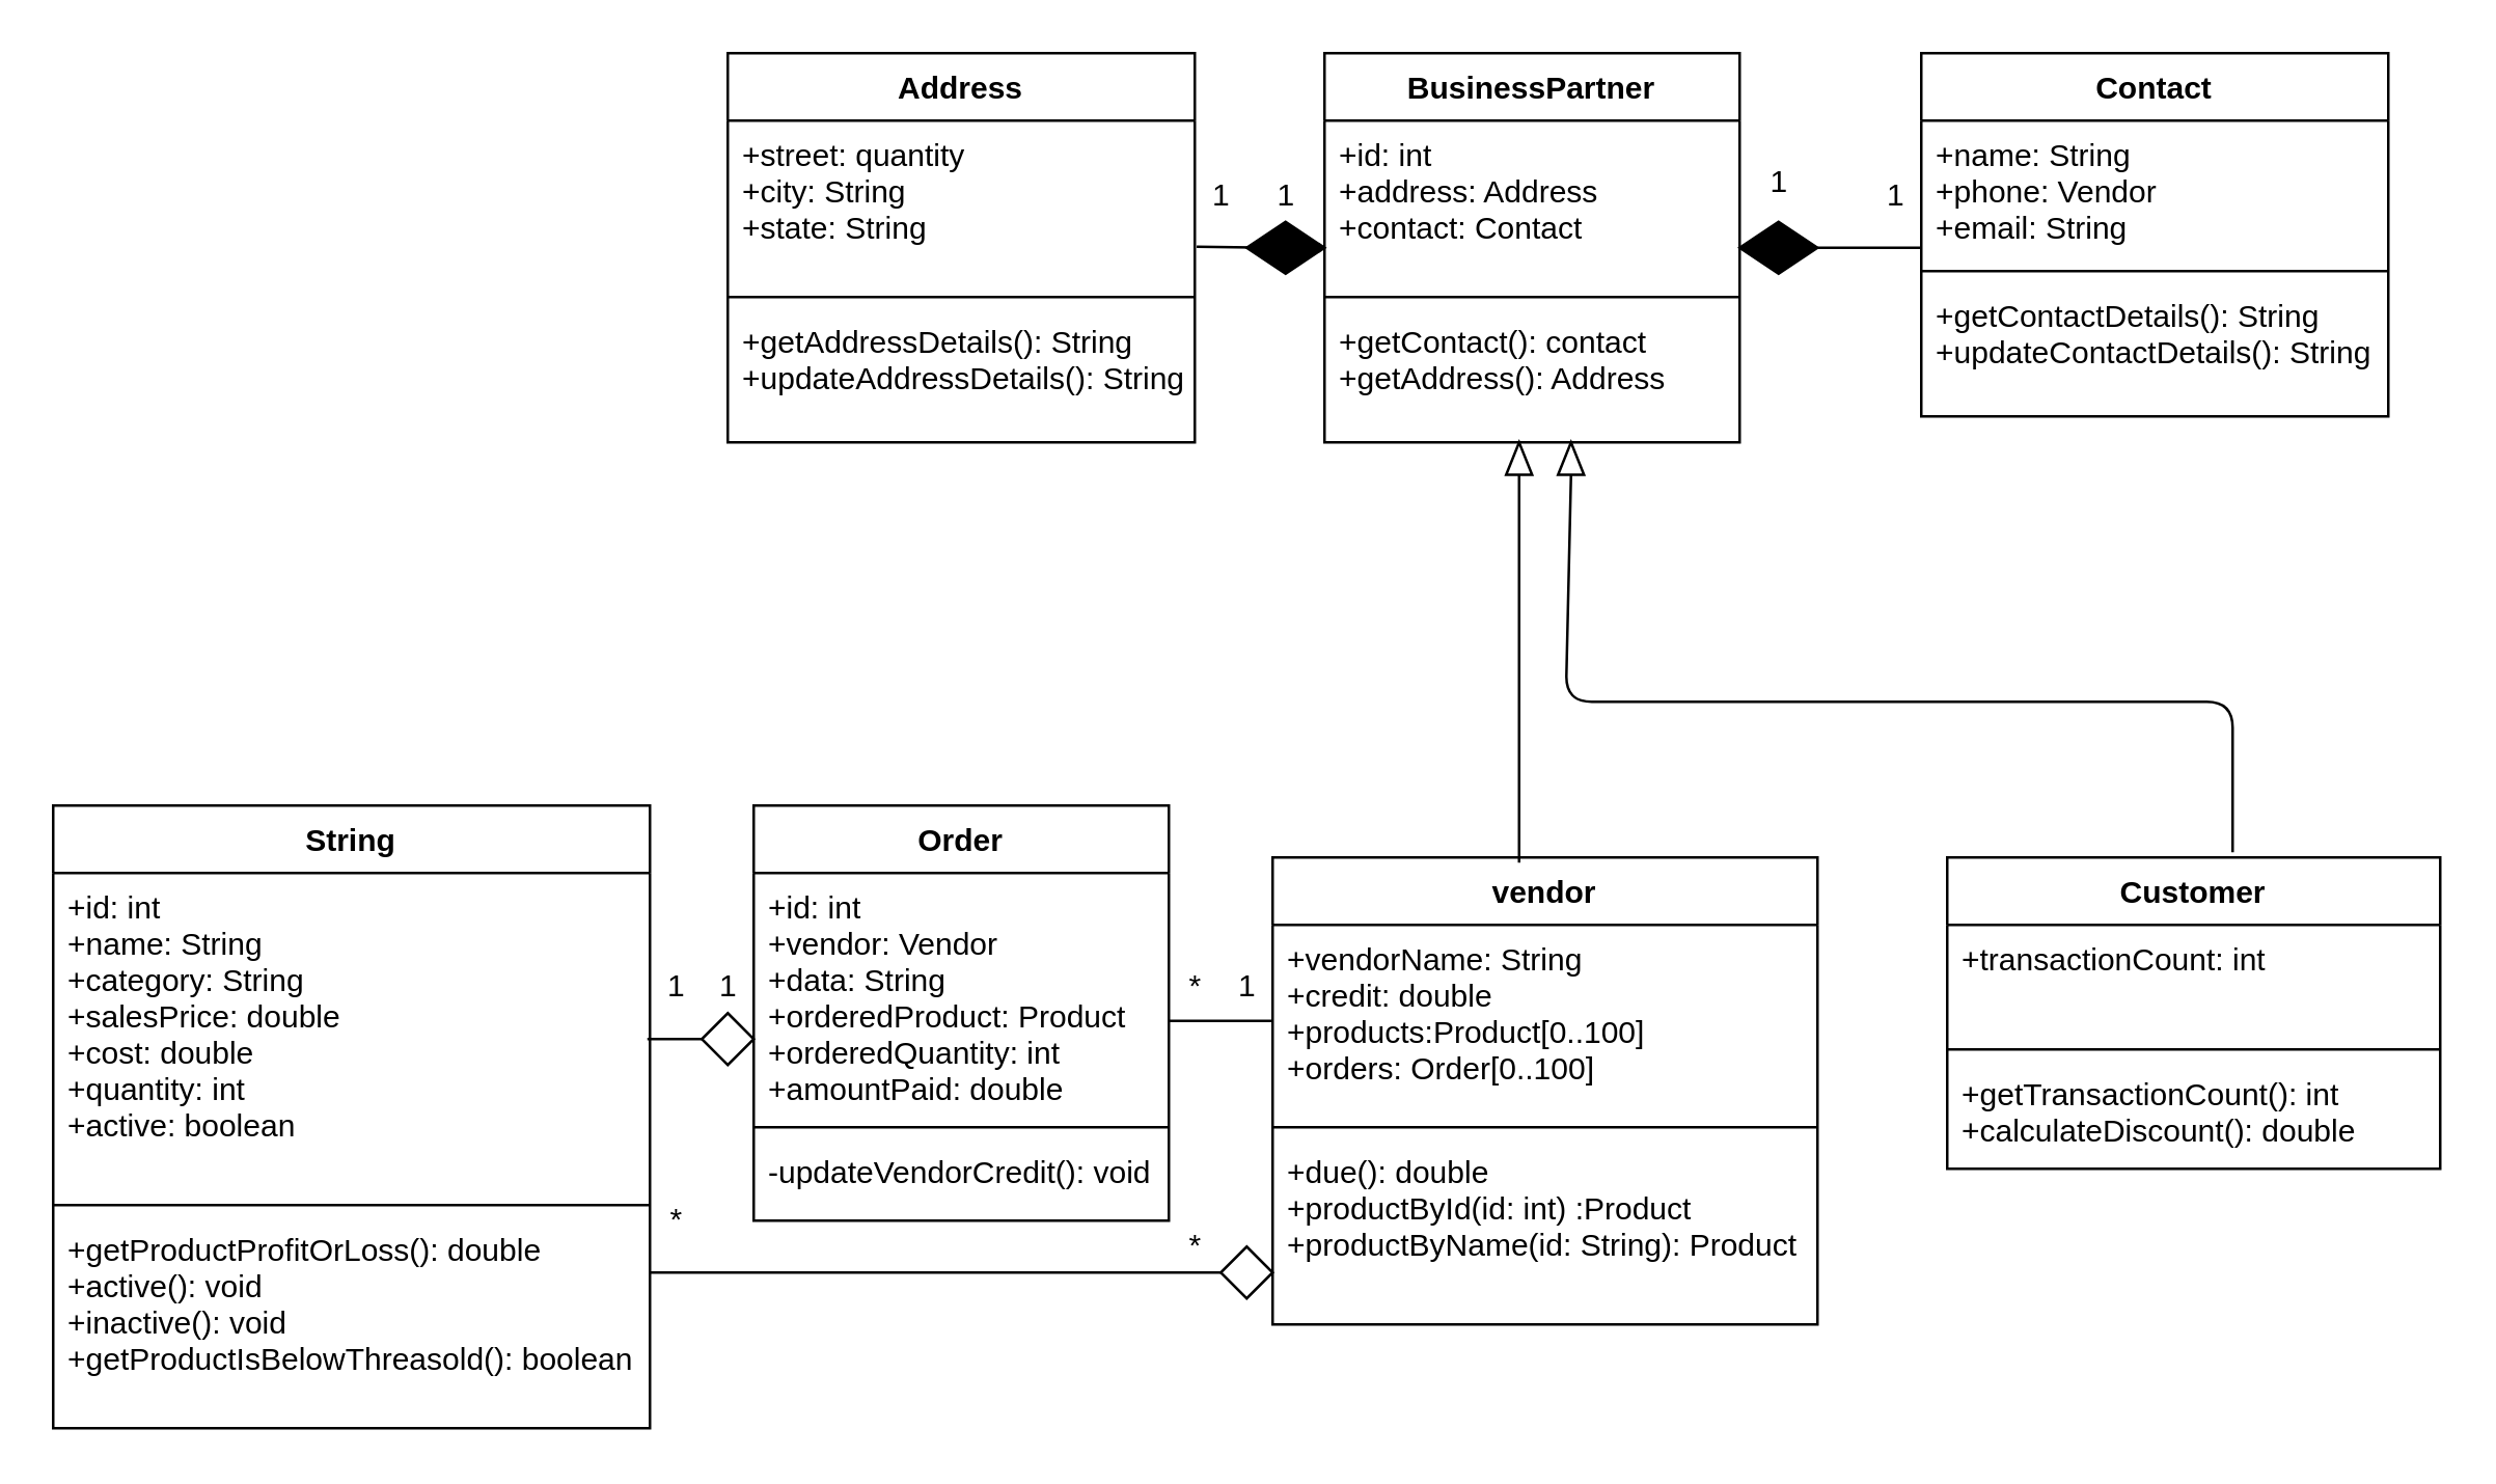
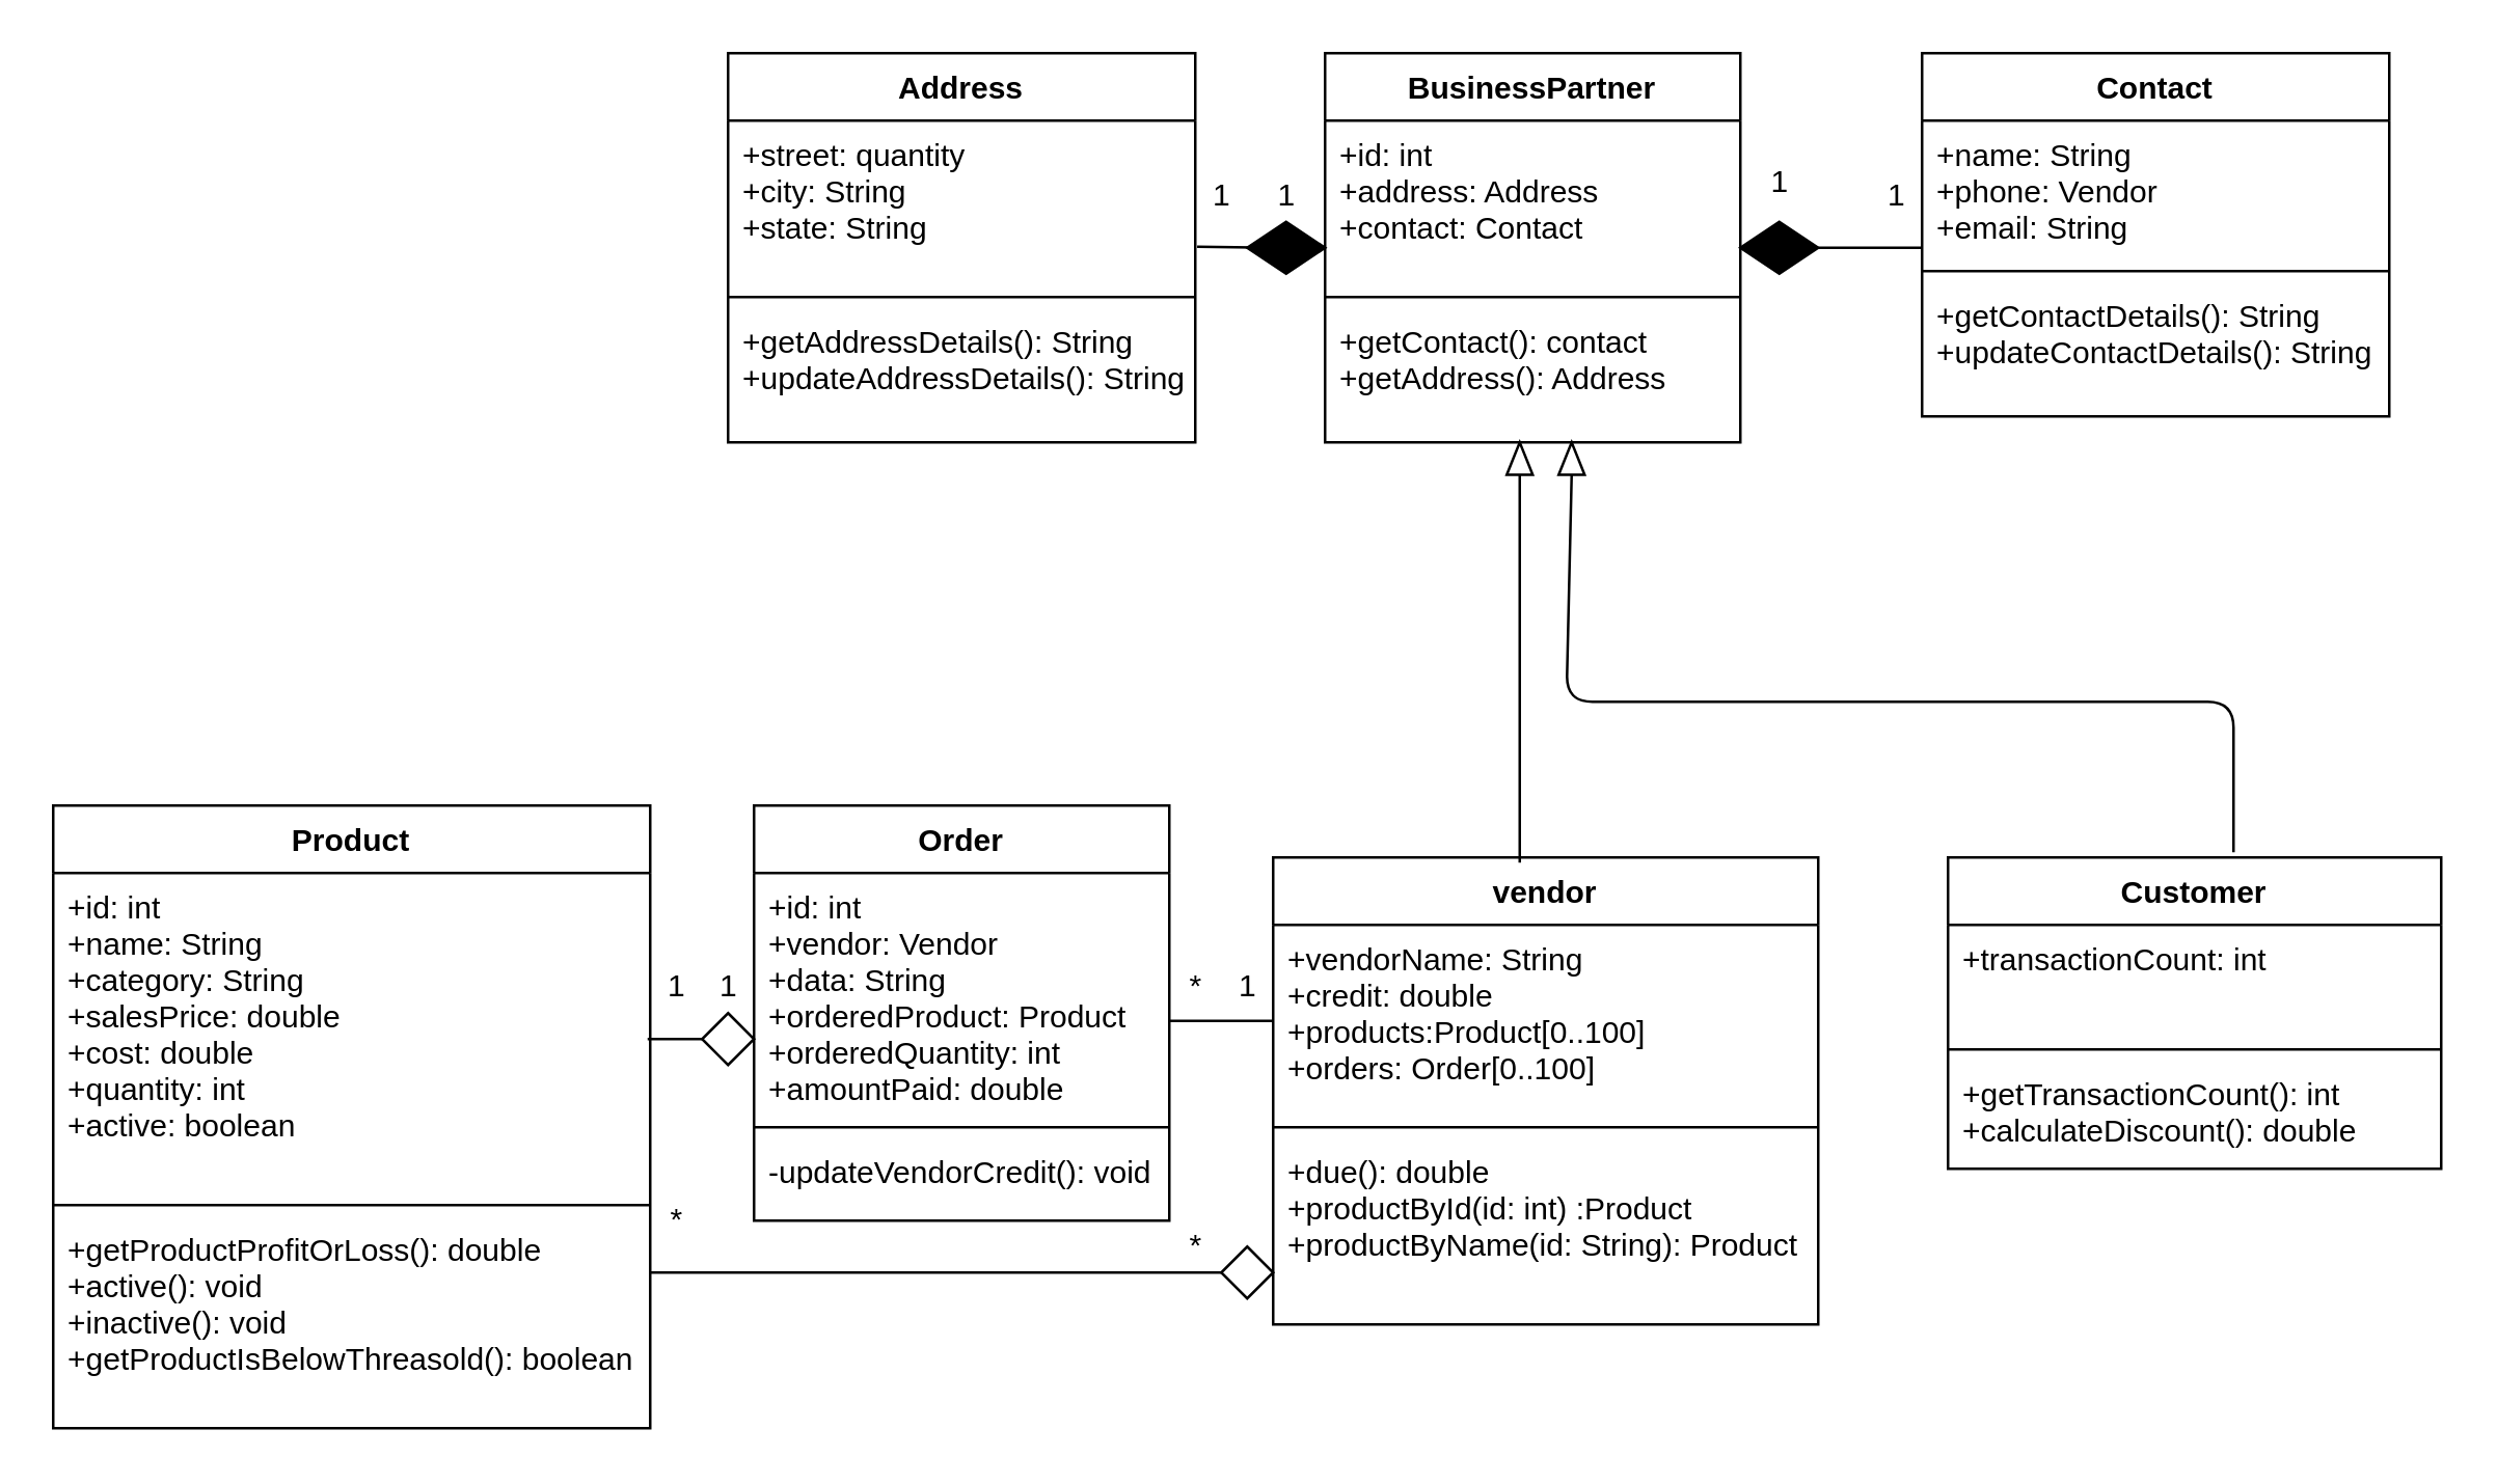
- <mxCell id="2" value="String" style="swimlane;fontStyle=1;align=center;verticalAlign=top;childLayout=stackLayout;horizontal=1;startSize=26;horizontalStack=0;resizeParent=1;resizeParentMax=0;resizeLast=0;collapsible=1;marginBottom=0;" parent="1" vertex="1"><mxGeometry x="20" y="310" width="230" height="240" as="geometry" /></mxCell>
+ <mxCell id="2" value="Product" style="swimlane;fontStyle=1;align=center;verticalAlign=top;childLayout=stackLayout;horizontal=1;startSize=26;horizontalStack=0;resizeParent=1;resizeParentMax=0;resizeLast=0;collapsible=1;marginBottom=0;" parent="1" vertex="1"><mxGeometry x="20" y="310" width="230" height="240" as="geometry" /></mxCell>
